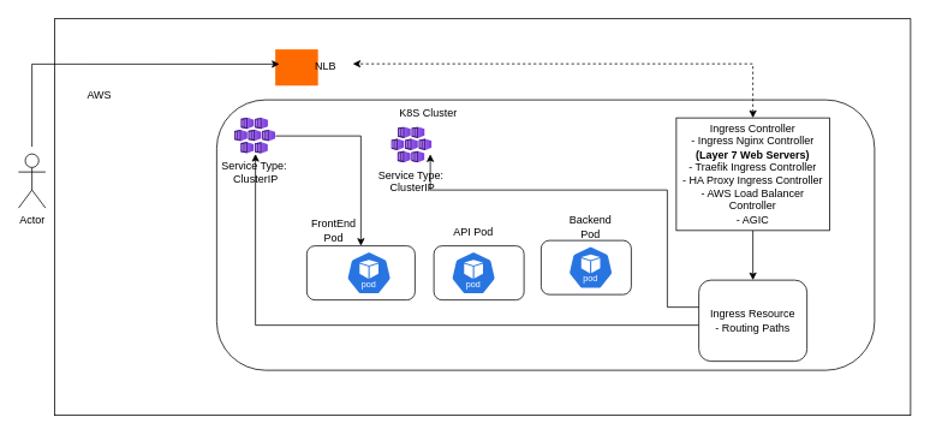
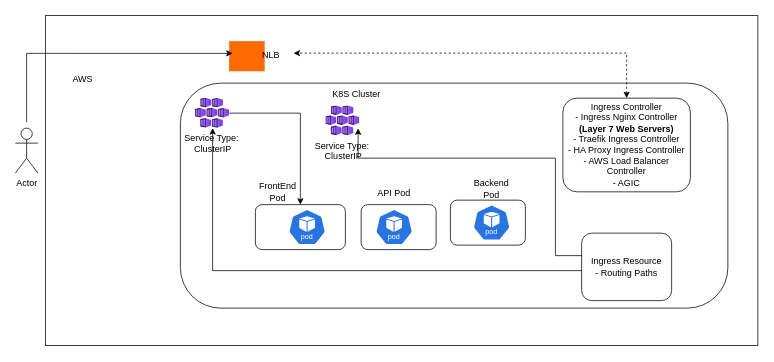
- <mxCell id="23" value="Ingress Controller&lt;div&gt;- Ingress Nginx Controller &lt;b&gt;(Layer 7 Web Servers)&lt;/b&gt;&lt;/div&gt;&lt;div&gt;- Traefik Ingress Controller&lt;/div&gt;&lt;div&gt;- HA Proxy Ingress Controller&lt;/div&gt;&lt;div&gt;- AWS Load Balancer Controller&lt;/div&gt;&lt;div&gt;- AGIC&lt;/div&gt;" style="rounded=0;whiteSpace=wrap;html=1;" vertex="1" parent="1"><mxGeometry x="750" y="130" width="170" height="124.95" as="geometry" /></mxCell>
+ <mxCell id="23" value="Ingress Controller&lt;div&gt;- Ingress Nginx Controller &lt;b&gt;(Layer 7 Web Servers)&lt;/b&gt;&lt;/div&gt;&lt;div&gt;- Traefik Ingress Controller&lt;/div&gt;&lt;div&gt;- HA Proxy Ingress Controller&lt;/div&gt;&lt;div&gt;- AWS Load Balancer Controller&lt;/div&gt;&lt;div&gt;- AGIC&lt;/div&gt;" style="whiteSpace=wrap;html=1;rounded=1;" vertex="1" parent="1"><mxGeometry x="750" y="130" width="170" height="124.95" as="geometry" /></mxCell>
- <mxCell id="22" style="edgeStyle=orthogonalEdgeStyle;rounded=0;orthogonalLoop=1;jettySize=auto;html=1;entryX=0.5;entryY=0;entryDx=0;entryDy=0;" edge="1" parent="1" source="23" target="25"><mxGeometry relative="1" as="geometry" /></mxCell>
